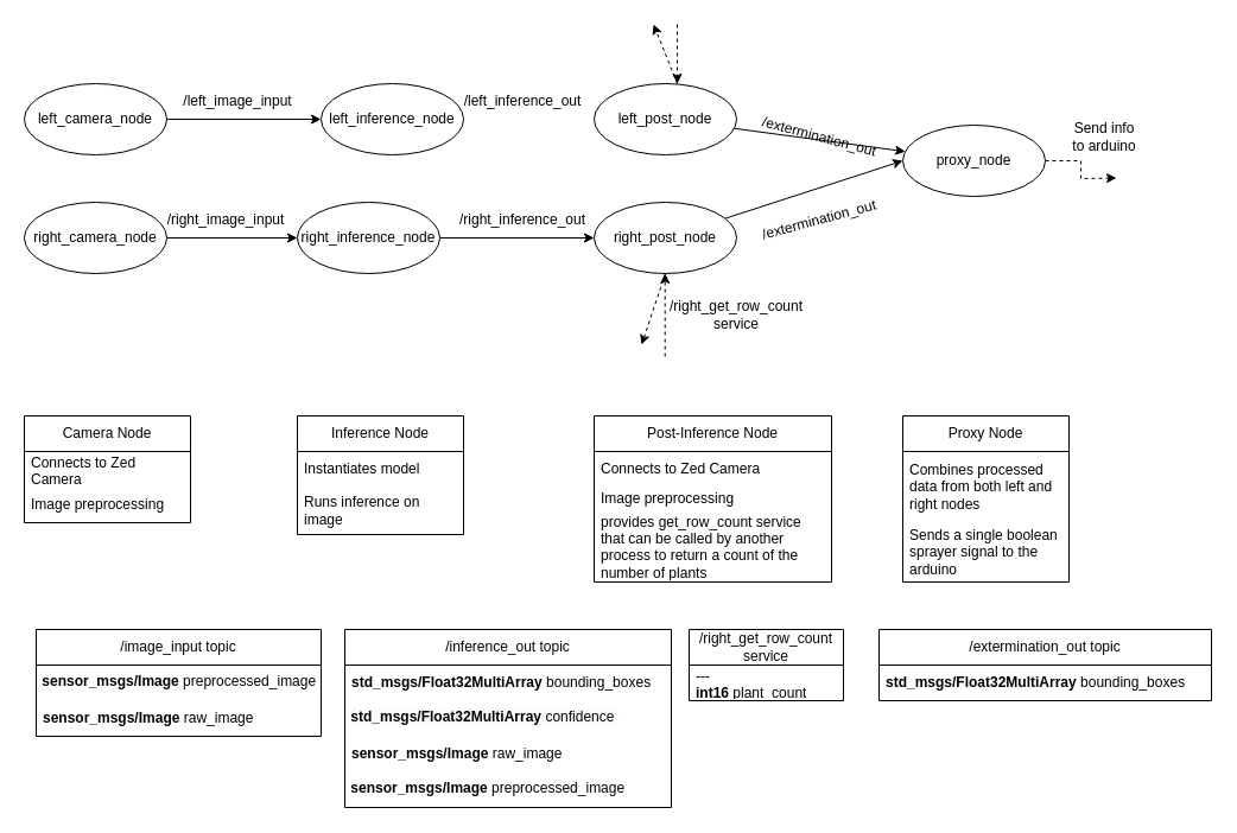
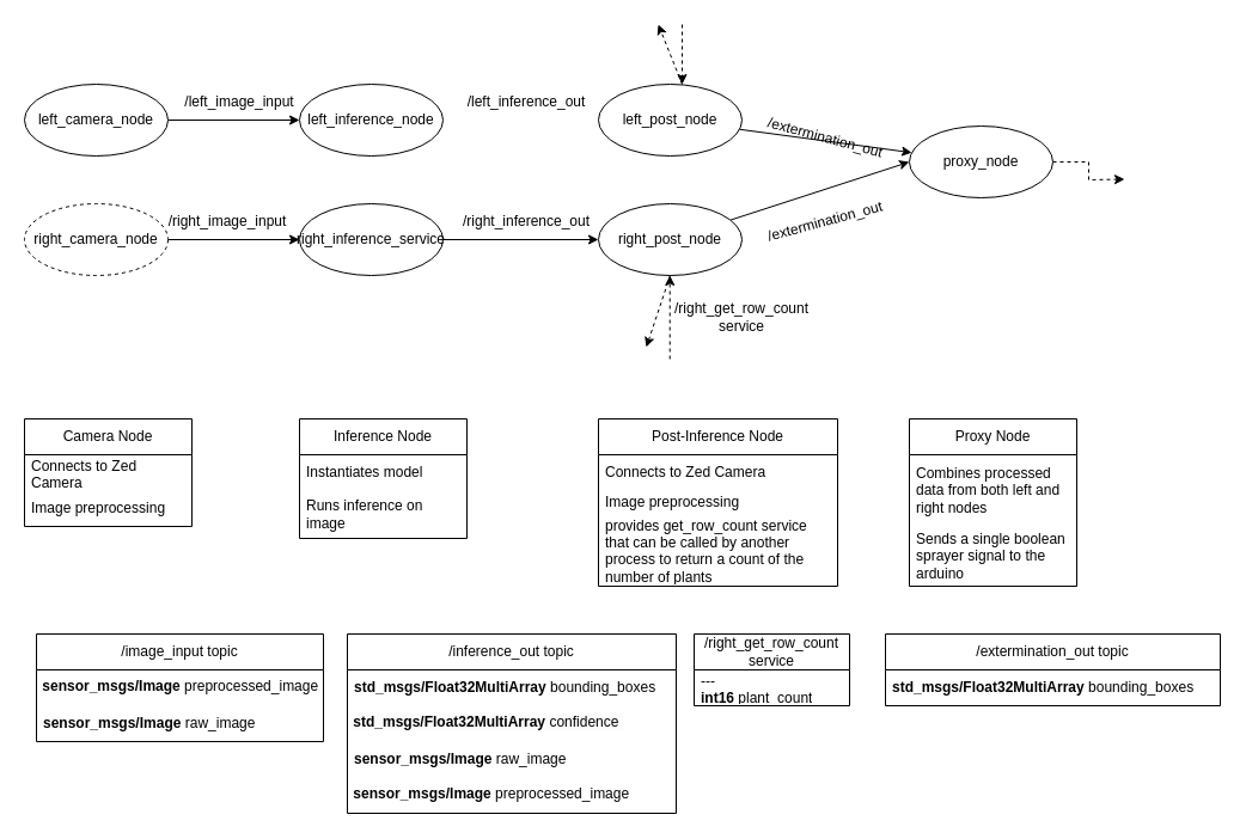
- <mxCell id="6" value="left_inference_node" style="ellipse;whiteSpace=wrap;html=1;" vertex="1" parent="1"><mxGeometry x="270" y="70" width="120" height="60" as="geometry" /></mxCell>
+ <mxCell id="6" value="left_inference_node" style="ellipse;whiteSpace=wrap;html=1;" vertex="1" parent="1"><mxGeometry x="250" y="70" width="120" height="60" as="geometry" /></mxCell>
- <mxCell id="21" value="Send info to arduino" style="text;html=1;align=center;verticalAlign=middle;whiteSpace=wrap;rounded=0;" vertex="1" parent="1"><mxGeometry x="900" y="100" width="60" height="30" as="geometry" /></mxCell>
- <mxCell id="5" value="right_camera_node" style="ellipse;whiteSpace=wrap;html=1;" vertex="1" parent="1"><mxGeometry y="170" width="120" height="60" as="geometry" x="20" /></mxCell>
+ <mxCell id="5" value="right_camera_node" style="ellipse;whiteSpace=wrap;html=1;dashed=1;" vertex="1" parent="1"><mxGeometry y="170" width="120" height="60" as="geometry" x="20" /></mxCell>
- <mxCell id="12" value="right_inference_node" style="ellipse;whiteSpace=wrap;html=1;" vertex="1" parent="1"><mxGeometry x="250" y="170" width="120" height="60" as="geometry" /></mxCell>
+ <mxCell id="12" value="right_inference_service" style="ellipse;whiteSpace=wrap;html=1;" vertex="1" parent="1"><mxGeometry x="250" y="170" width="120" height="60" as="geometry" /></mxCell>
